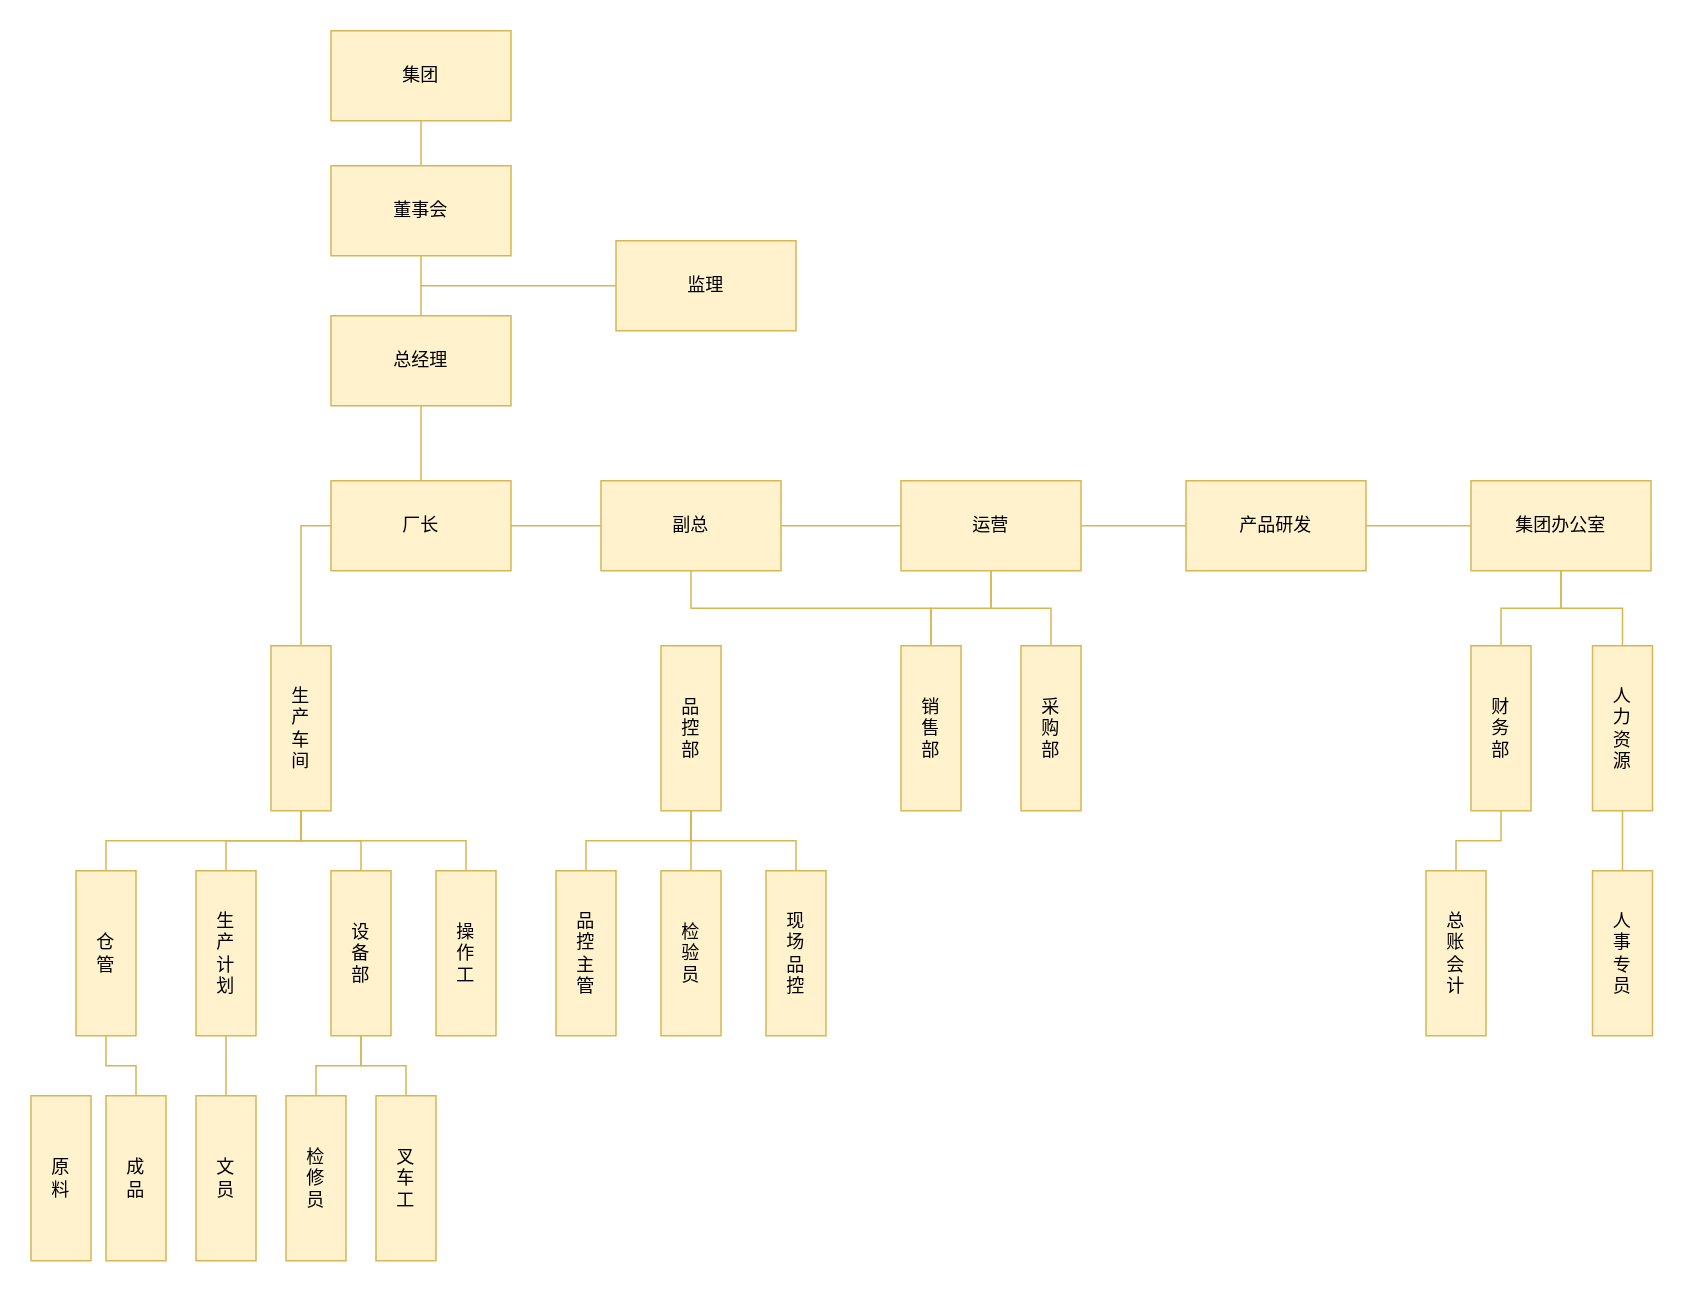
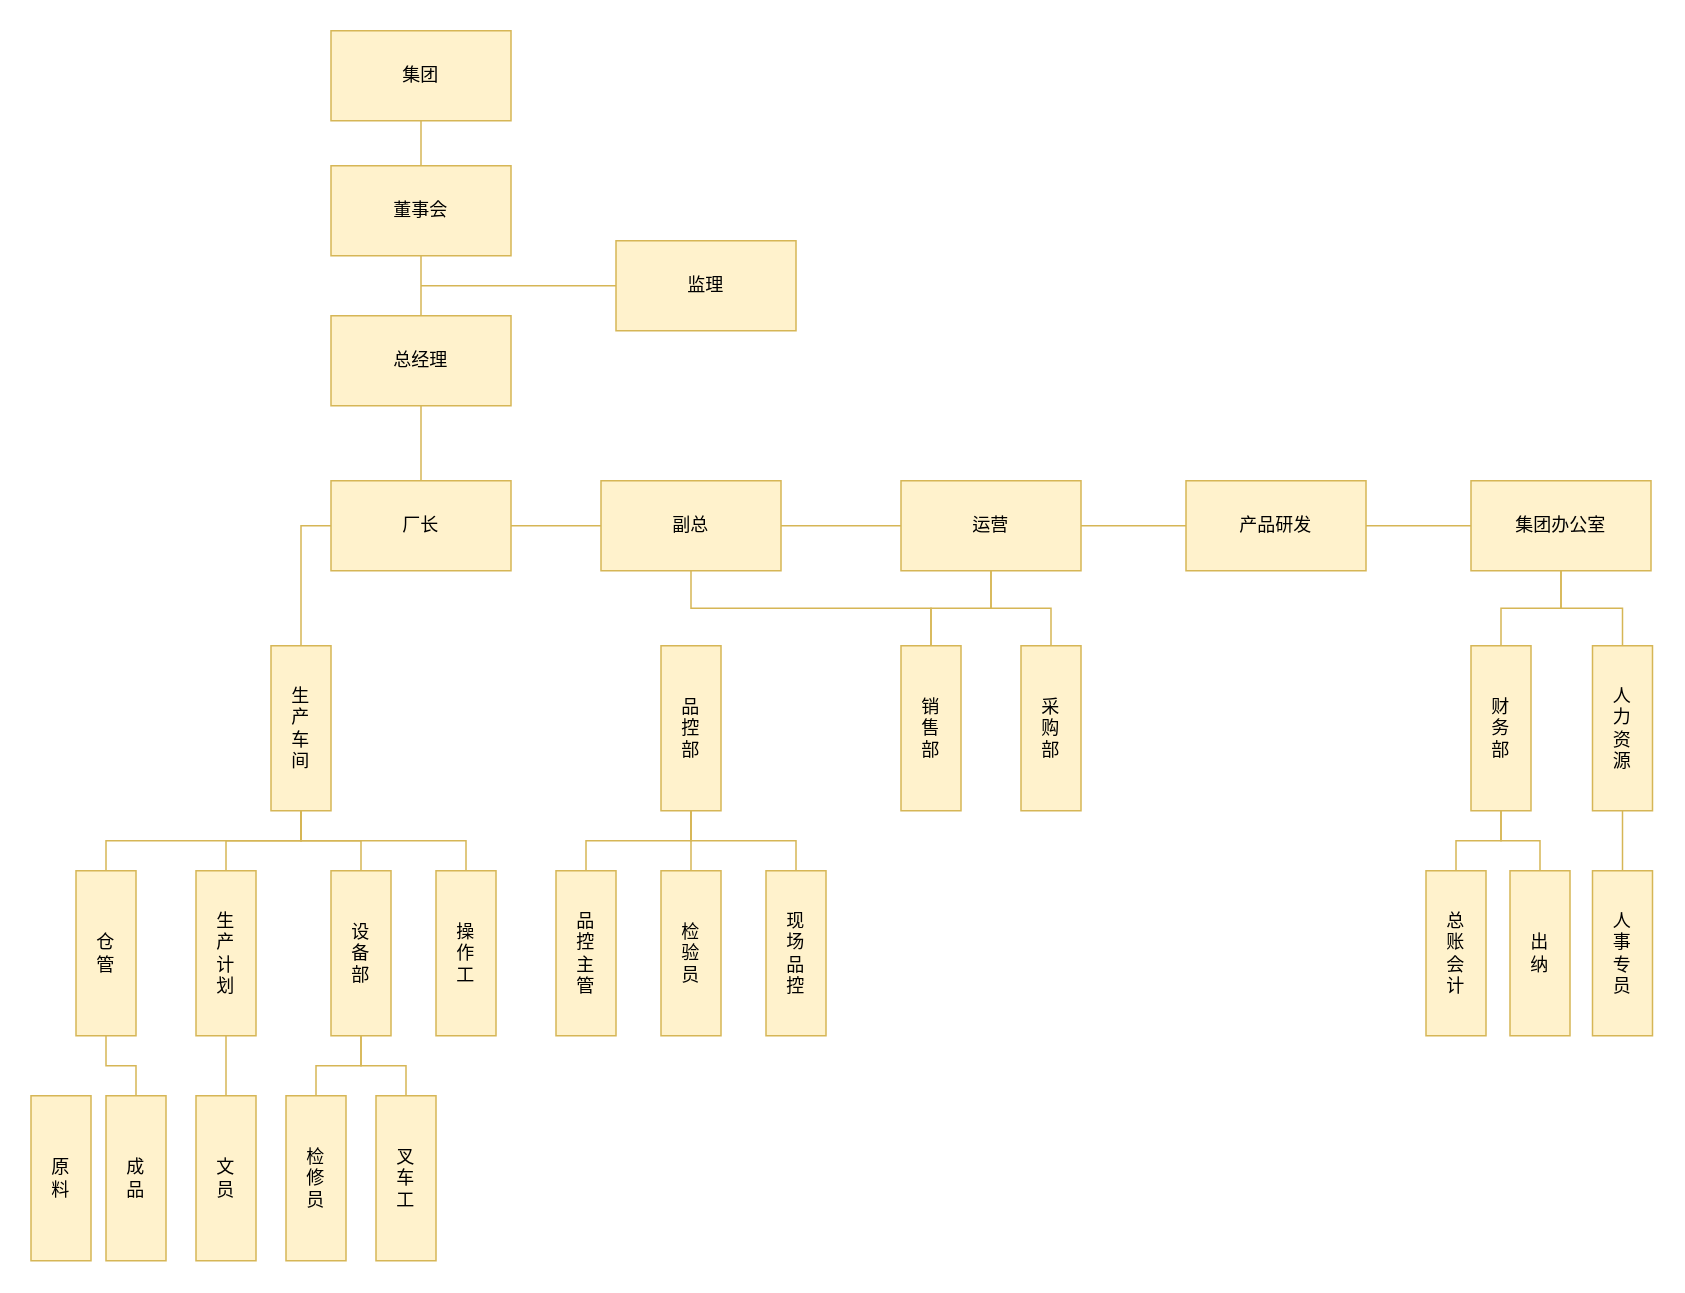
+ <mxCell id="40" style="edgeStyle=orthogonalEdgeStyle;rounded=0;orthogonalLoop=1;jettySize=auto;html=1;exitX=0.5;exitY=1;exitDx=0;exitDy=0;entryX=0.5;entryY=0;entryDx=0;entryDy=0;fillColor=#fff2cc;strokeColor=#d6b656;endArrow=none;endFill=0;" parent="1" source="41" target="43" edge="1"><mxGeometry relative="1" as="geometry" /></mxCell>
+ <mxCell id="43" value="出&lt;br&gt;纳" style="rounded=0;whiteSpace=wrap;html=1;fillColor=#fff2cc;strokeColor=#d6b656;" parent="1" vertex="1"><mxGeometry x="1006" y="580" width="40" height="110" as="geometry" /></mxCell>
